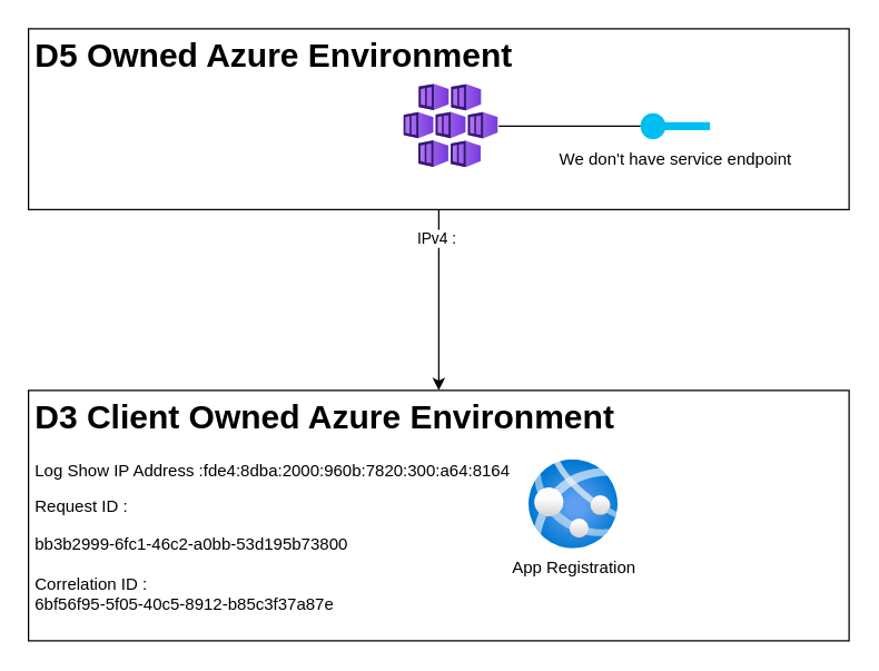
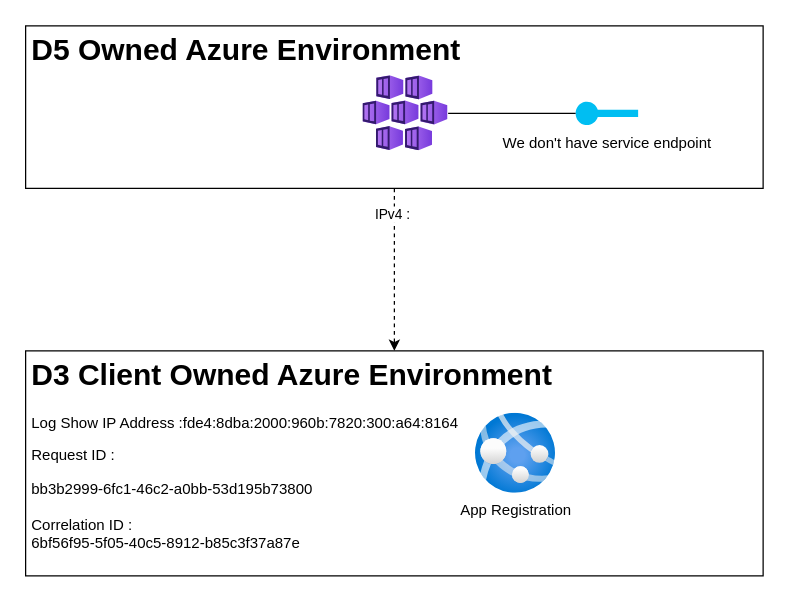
- <mxCell id="6" style="edgeStyle=orthogonalEdgeStyle;rounded=0;orthogonalLoop=1;jettySize=auto;html=1;" edge="1" parent="1" source="8" target="9"><mxGeometry relative="1" as="geometry" /></mxCell>
+ <mxCell id="6" style="edgeStyle=orthogonalEdgeStyle;rounded=0;orthogonalLoop=1;jettySize=auto;html=1;dashed=1;" edge="1" parent="1" source="8" target="9"><mxGeometry relative="1" as="geometry" /></mxCell>
